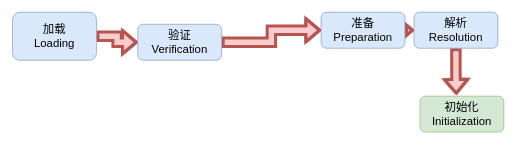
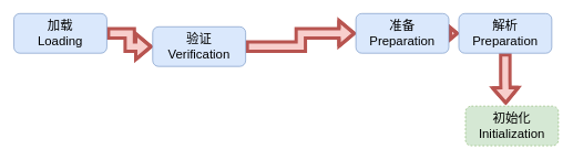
- <mxCell id="9" value="&lt;font style=&quot;font-size: 19px;&quot;&gt;解析&lt;br&gt;Resolution&lt;/font&gt;" style="rounded=1;whiteSpace=wrap;html=1;fillColor=#dae8fc;strokeColor=#6c8ebf;" parent="1" vertex="1"><mxGeometry x="690" y="20" width="140" height="60" as="geometry" /></mxCell>
+ <mxCell id="9" value="&lt;font style=&quot;font-size: 19px;&quot;&gt;解析&lt;br&gt;Preparation&lt;/font&gt;" style="rounded=1;whiteSpace=wrap;html=1;fillColor=#dae8fc;strokeColor=#6c8ebf;" parent="1" vertex="1"><mxGeometry x="690" y="20" width="140" height="60" as="geometry" /></mxCell>
- <mxCell id="3" value="&lt;font style=&quot;font-size: 19px;&quot;&gt;加载&lt;br&gt;Loading&lt;/font&gt;" style="rounded=1;whiteSpace=wrap;html=1;fillColor=#dae8fc;strokeColor=#6c8ebf;" parent="1" vertex="1"><mxGeometry x="20" y="20" width="140" height="80" as="geometry" /></mxCell>
+ <mxCell id="3" value="&lt;font style=&quot;font-size: 19px;&quot;&gt;加载&lt;br&gt;Loading&lt;/font&gt;" style="rounded=1;whiteSpace=wrap;html=1;fillColor=#dae8fc;strokeColor=#6c8ebf;" parent="1" vertex="1"><mxGeometry x="20" y="20" width="140" height="60" as="geometry" /></mxCell>
- <mxCell id="10" value="&lt;font style=&quot;font-size: 19px;&quot;&gt;初始化&lt;br&gt;Initialization&lt;/font&gt;" style="rounded=1;whiteSpace=wrap;html=1;fillColor=#d5e8d4;strokeColor=#82b366;" parent="1" vertex="1"><mxGeometry x="700" y="160" width="140" height="60" as="geometry" /></mxCell>
+ <mxCell id="10" value="&lt;font style=&quot;font-size: 19px;&quot;&gt;初始化&lt;br&gt;Initialization&lt;/font&gt;" style="rounded=1;whiteSpace=wrap;html=1;fillColor=#d5e8d4;strokeColor=#82b366;dashed=1;" parent="1" vertex="1"><mxGeometry x="700" y="160" width="140" height="60" as="geometry" /></mxCell>
